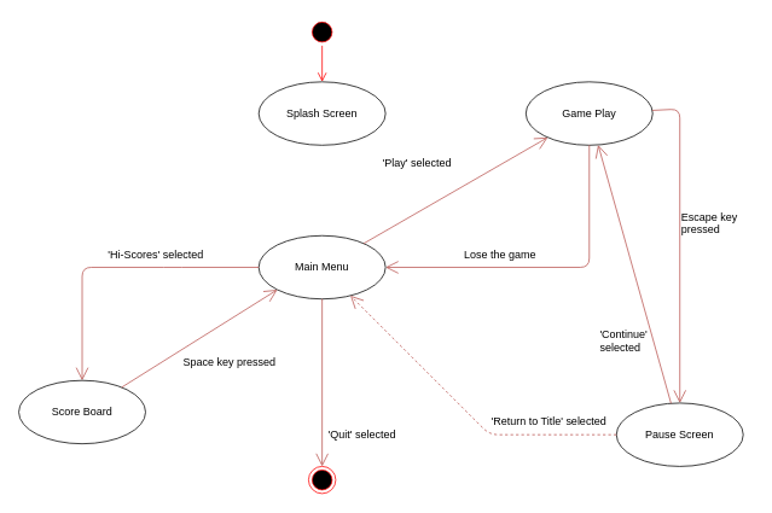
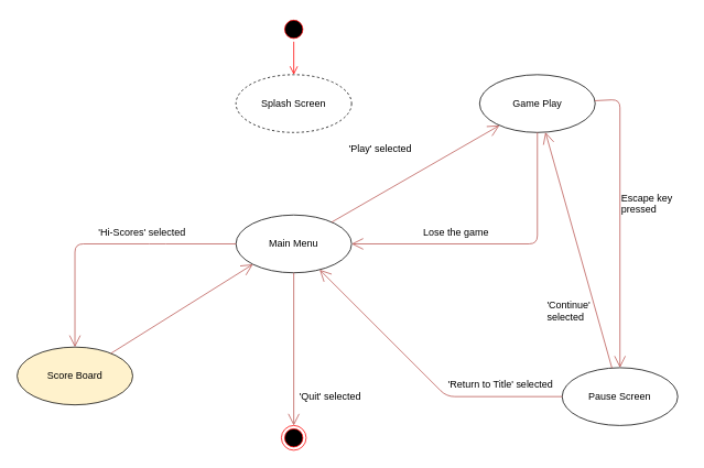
- <mxCell id="4" value="Splash Screen&lt;br&gt;" style="ellipse;whiteSpace=wrap;html=1;" parent="1" vertex="1"><mxGeometry x="285" y="90" width="140" height="70" as="geometry" /></mxCell>
+ <mxCell id="4" value="Splash Screen&lt;br&gt;" style="ellipse;whiteSpace=wrap;html=1;dashed=1;" parent="1" vertex="1"><mxGeometry x="285" y="90" width="140" height="70" as="geometry" /></mxCell>
- <mxCell id="16" value="Space key pressed" style="text;html=1;resizable=0;points=[];autosize=1;align=left;verticalAlign=top;spacingTop=-4;" parent="1" vertex="1"><mxGeometry x="200" y="390" width="120" height="20" as="geometry" /></mxCell>
- <mxCell id="19" value="" style="endArrow=open;endFill=1;endSize=12;html=1;fillColor=#f8cecc;strokeColor=#b85450;dashed=1;" parent="1" source="18" target="5" edge="1"><mxGeometry width="160" relative="1" as="geometry"><mxPoint x="20" y="630" as="sourcePoint" /><mxPoint x="180" y="630" as="targetPoint" /><Array as="points"><mxPoint x="540" y="480" /></Array></mxGeometry></mxCell>
+ <mxCell id="19" value="" style="endArrow=open;endFill=1;endSize=12;html=1;fillColor=#f8cecc;strokeColor=#b85450;" parent="1" source="18" target="5" edge="1"><mxGeometry width="160" relative="1" as="geometry"><mxPoint x="20" y="630" as="sourcePoint" /><mxPoint x="180" y="630" as="targetPoint" /><Array as="points"><mxPoint x="540" y="480" /></Array></mxGeometry></mxCell>
- <mxCell id="8" value="Score Board" style="ellipse;whiteSpace=wrap;html=1;" parent="1" vertex="1"><mxGeometry x="20" y="420" width="140" height="70" as="geometry" /></mxCell>
+ <mxCell id="8" value="Score Board" style="ellipse;whiteSpace=wrap;html=1;fillColor=#fff2cc;" parent="1" vertex="1"><mxGeometry x="20" y="420" width="140" height="70" as="geometry" /></mxCell>
